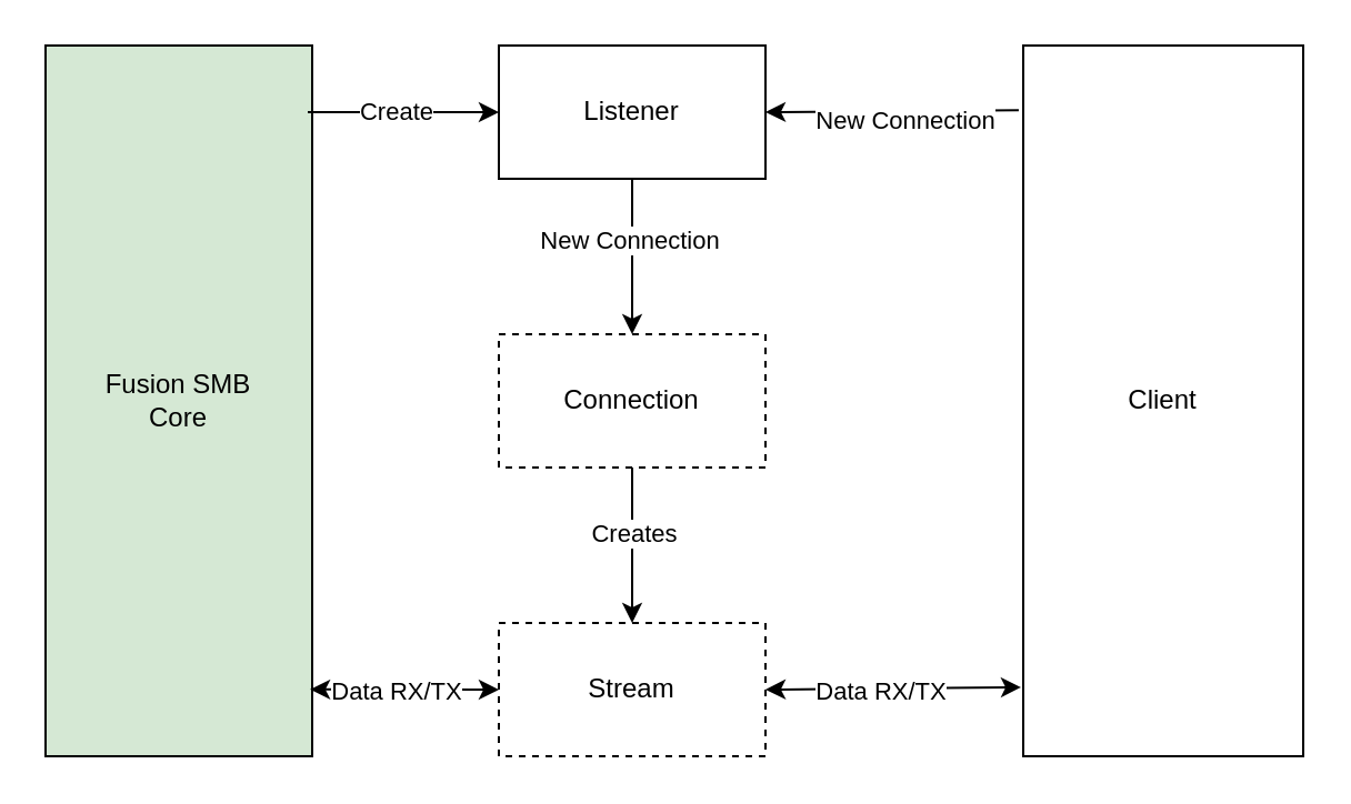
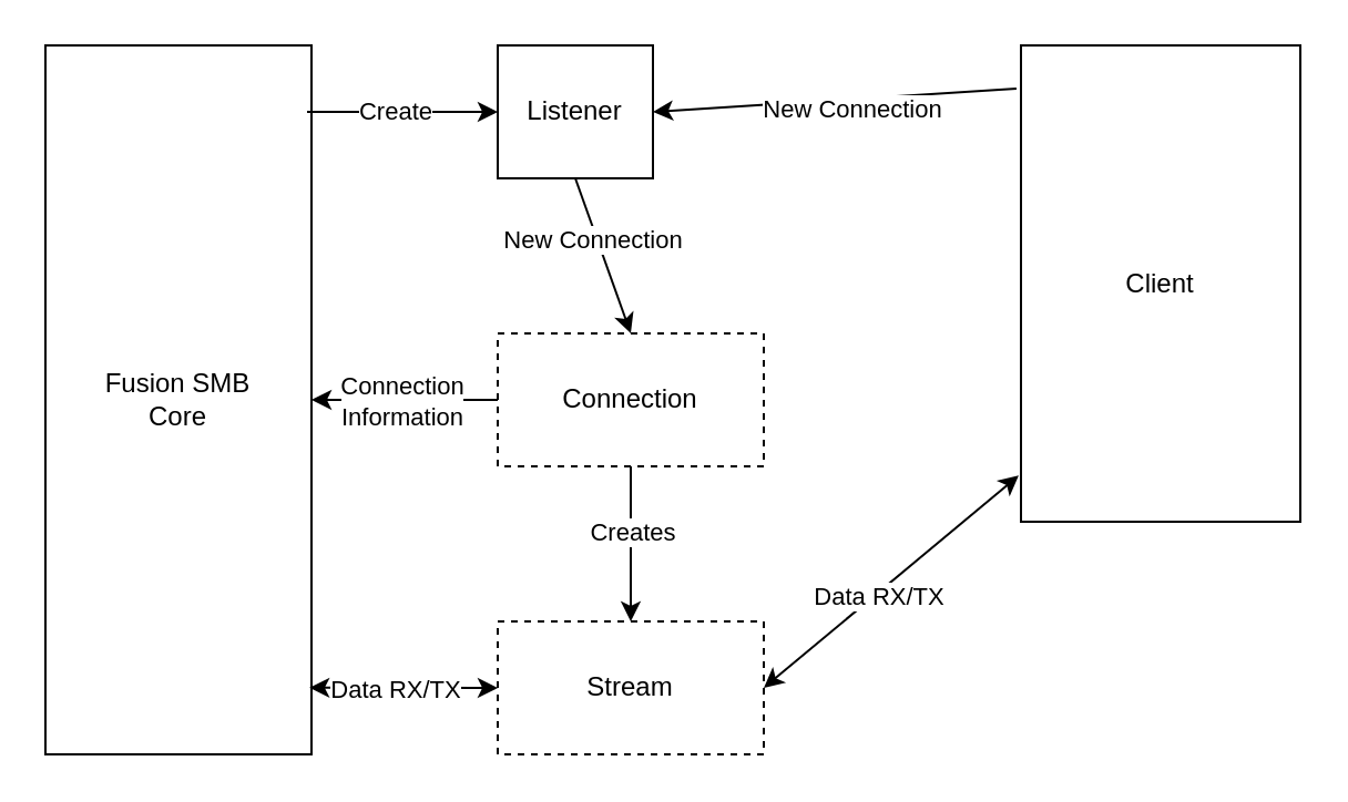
- <mxCell id="2" value="Listener" style="rounded=0;whiteSpace=wrap;html=1;" vertex="1" parent="1"><mxGeometry x="224" y="20" width="120" height="60" as="geometry" /></mxCell>
+ <mxCell id="2" value="Listener" style="rounded=0;whiteSpace=wrap;html=1;" vertex="1" parent="1"><mxGeometry x="224" y="20" width="70" height="60" as="geometry" /></mxCell>
- <mxCell id="10" value="&lt;div&gt;Fusion SMB&lt;/div&gt;&lt;div&gt;Core&lt;/div&gt;" style="rounded=0;whiteSpace=wrap;html=1;fillColor=#d5e8d4;" vertex="1" parent="1"><mxGeometry x="20" y="20" width="120" height="320" as="geometry" /></mxCell>
+ <mxCell id="10" value="&lt;div&gt;Fusion SMB&lt;/div&gt;&lt;div&gt;Core&lt;/div&gt;" style="rounded=0;whiteSpace=wrap;html=1;" vertex="1" parent="1"><mxGeometry x="20" y="20" width="120" height="320" as="geometry" /></mxCell>
+ <mxCell id="13" value="" style="endArrow=classic;html=1;rounded=0;exitX=0;exitY=0.5;exitDx=0;exitDy=0;entryX=1;entryY=0.5;entryDx=0;entryDy=0;" edge="1" parent="1" source="3" target="10"><mxGeometry width="50" height="50" relative="1" as="geometry"><mxPoint x="260" y="480" as="sourcePoint" /><mxPoint x="310" y="430" as="targetPoint" /></mxGeometry></mxCell>
+ <mxCell id="14" value="&lt;div&gt;Connection&lt;/div&gt;&lt;div&gt;Information&lt;/div&gt;" style="edgeLabel;html=1;align=center;verticalAlign=middle;resizable=0;points=[];" vertex="1" connectable="0" parent="13"><mxGeometry x="0.238" y="1" relative="1" as="geometry"><mxPoint x="8" y="-1" as="offset" /></mxGeometry></mxCell>
- <mxCell id="5" value="Client" style="rounded=0;whiteSpace=wrap;html=1;" vertex="1" parent="1"><mxGeometry x="460" y="20" width="126" height="320" as="geometry" /></mxCell>
+ <mxCell id="5" value="Client" style="rounded=0;whiteSpace=wrap;html=1;" vertex="1" parent="1"><mxGeometry x="460" y="20" width="126" height="215" as="geometry" /></mxCell>
